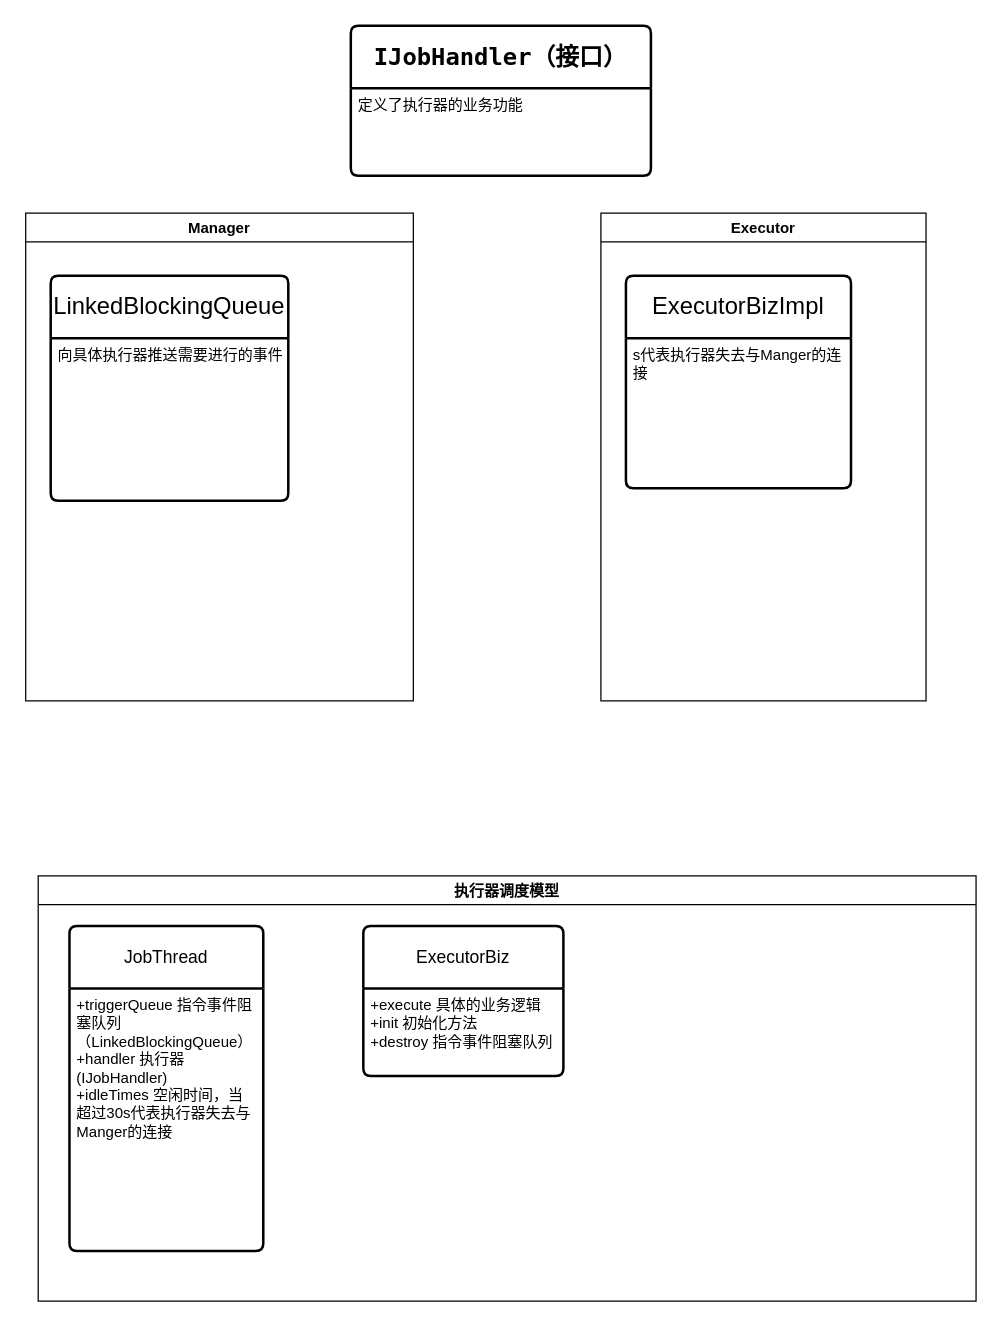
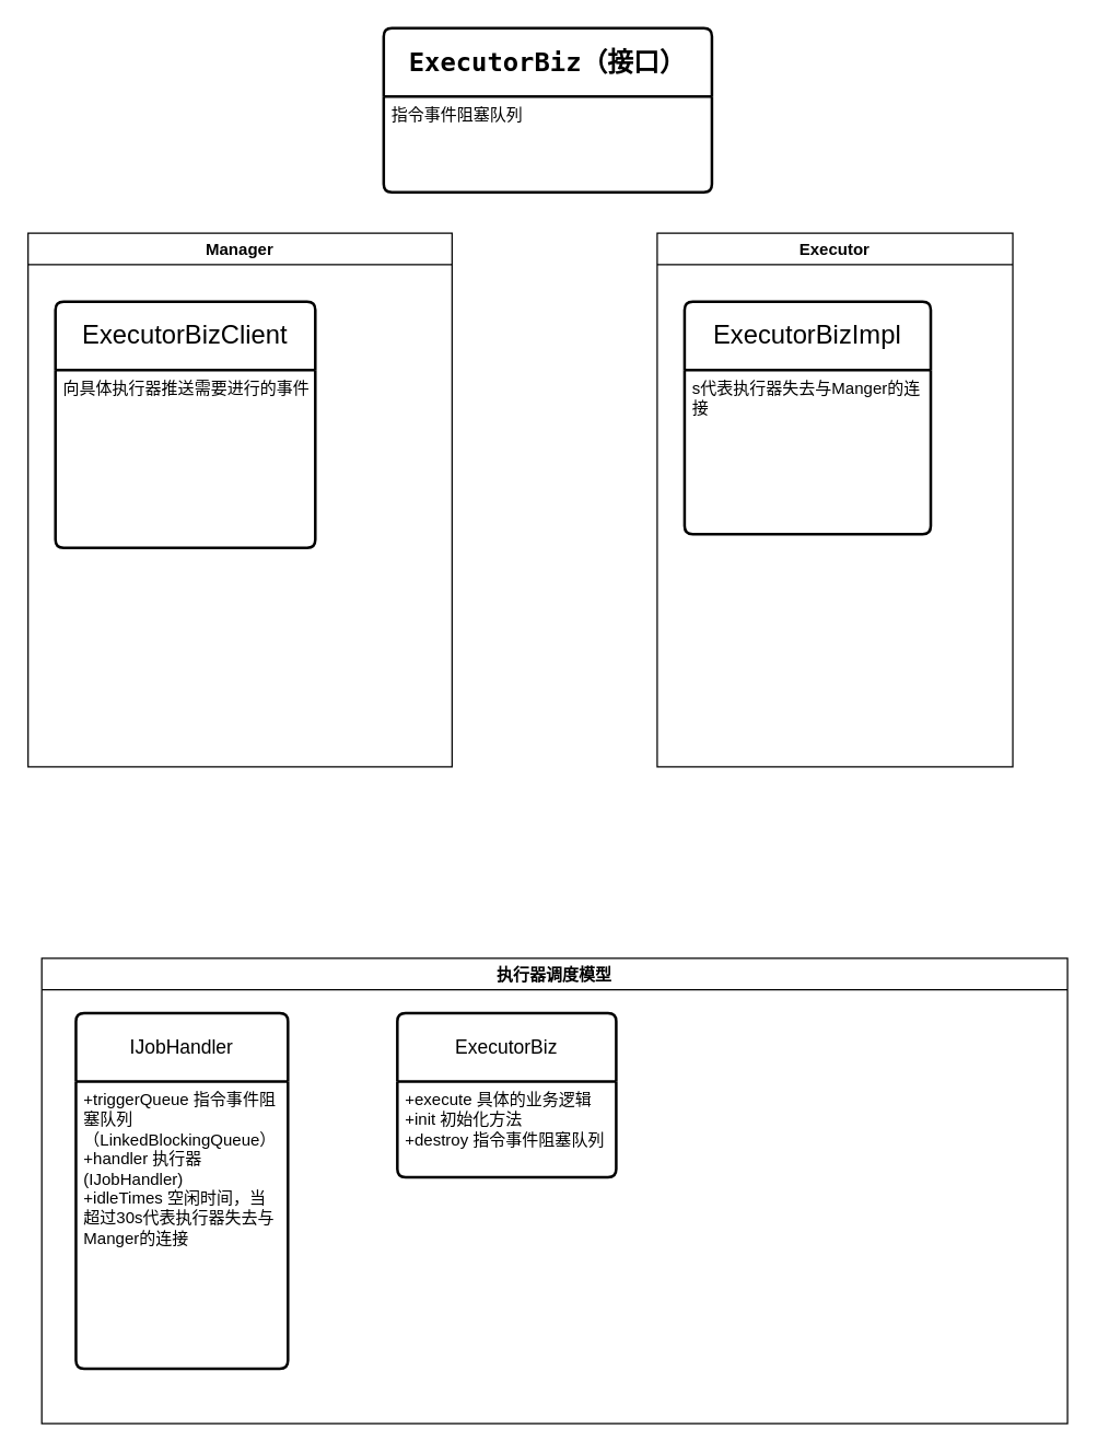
- <mxCell id="8" value="&lt;pre style=&quot;font-family: &amp;quot;JetBrains Mono&amp;quot;, monospace;&quot;&gt;&lt;font style=&quot;color: rgb(0, 0, 0); font-size: 19.067px;&quot;&gt;&lt;b style=&quot;&quot;&gt;IJobHandler（接口）&lt;/b&gt;&lt;/font&gt;&lt;/pre&gt;" style="swimlane;childLayout=stackLayout;horizontal=1;startSize=50;horizontalStack=0;rounded=1;fontSize=14;fontStyle=0;strokeWidth=2;resizeParent=0;resizeLast=1;shadow=0;dashed=0;align=center;arcSize=4;whiteSpace=wrap;html=1;" vertex="1" parent="1"><mxGeometry x="280" y="20" width="240" height="120" as="geometry" /></mxCell>
+ <mxCell id="8" value="&lt;pre style=&quot;font-family: &amp;quot;JetBrains Mono&amp;quot;, monospace;&quot;&gt;&lt;font style=&quot;color: rgb(0, 0, 0); font-size: 19.067px;&quot;&gt;&lt;b style=&quot;&quot;&gt;ExecutorBiz（接口）&lt;/b&gt;&lt;/font&gt;&lt;/pre&gt;" style="swimlane;childLayout=stackLayout;horizontal=1;startSize=50;horizontalStack=0;rounded=1;fontSize=14;fontStyle=0;strokeWidth=2;resizeParent=0;resizeLast=1;shadow=0;dashed=0;align=center;arcSize=4;whiteSpace=wrap;html=1;" vertex="1" parent="1"><mxGeometry x="280" y="20" width="240" height="120" as="geometry" /></mxCell>
- <mxCell id="9" value="定义了执行器的业务功能" style="align=left;strokeColor=none;fillColor=none;spacingLeft=4;spacingRight=4;fontSize=12;verticalAlign=top;resizable=0;rotatable=0;part=1;html=1;whiteSpace=wrap;" vertex="1" parent="8"><mxGeometry y="50" width="240" height="70" as="geometry" /></mxCell>
+ <mxCell id="9" value="指令事件阻塞队列" style="align=left;strokeColor=none;fillColor=none;spacingLeft=4;spacingRight=4;fontSize=12;verticalAlign=top;resizable=0;rotatable=0;part=1;html=1;whiteSpace=wrap;" vertex="1" parent="8"><mxGeometry y="50" width="240" height="70" as="geometry" /></mxCell>
- <mxCell id="3" value="&lt;font style=&quot;font-size: 19px;&quot;&gt;LinkedBlockingQueue&lt;/font&gt;" style="swimlane;childLayout=stackLayout;horizontal=1;startSize=50;horizontalStack=0;rounded=1;fontSize=14;fontStyle=0;strokeWidth=2;resizeParent=0;resizeLast=1;shadow=0;dashed=0;align=center;arcSize=4;whiteSpace=wrap;html=1;" vertex="1" parent="2"><mxGeometry x="20" y="50" width="190" height="180" as="geometry" /></mxCell>
+ <mxCell id="3" value="&lt;font style=&quot;font-size: 19px;&quot;&gt;ExecutorBizClient&lt;/font&gt;" style="swimlane;childLayout=stackLayout;horizontal=1;startSize=50;horizontalStack=0;rounded=1;fontSize=14;fontStyle=0;strokeWidth=2;resizeParent=0;resizeLast=1;shadow=0;dashed=0;align=center;arcSize=4;whiteSpace=wrap;html=1;" vertex="1" parent="2"><mxGeometry x="20" y="50" width="190" height="180" as="geometry" /></mxCell>
- <mxCell id="11" value="JobThread" style="swimlane;childLayout=stackLayout;horizontal=1;startSize=50;horizontalStack=0;rounded=1;fontSize=14;fontStyle=0;strokeWidth=2;resizeParent=0;resizeLast=1;shadow=0;dashed=0;align=center;arcSize=4;whiteSpace=wrap;html=1;" vertex="1" parent="10"><mxGeometry x="25" y="40" width="155" height="260" as="geometry" /></mxCell>
+ <mxCell id="11" value="IJobHandler" style="swimlane;childLayout=stackLayout;horizontal=1;startSize=50;horizontalStack=0;rounded=1;fontSize=14;fontStyle=0;strokeWidth=2;resizeParent=0;resizeLast=1;shadow=0;dashed=0;align=center;arcSize=4;whiteSpace=wrap;html=1;" vertex="1" parent="10"><mxGeometry x="25" y="40" width="155" height="260" as="geometry" /></mxCell>
